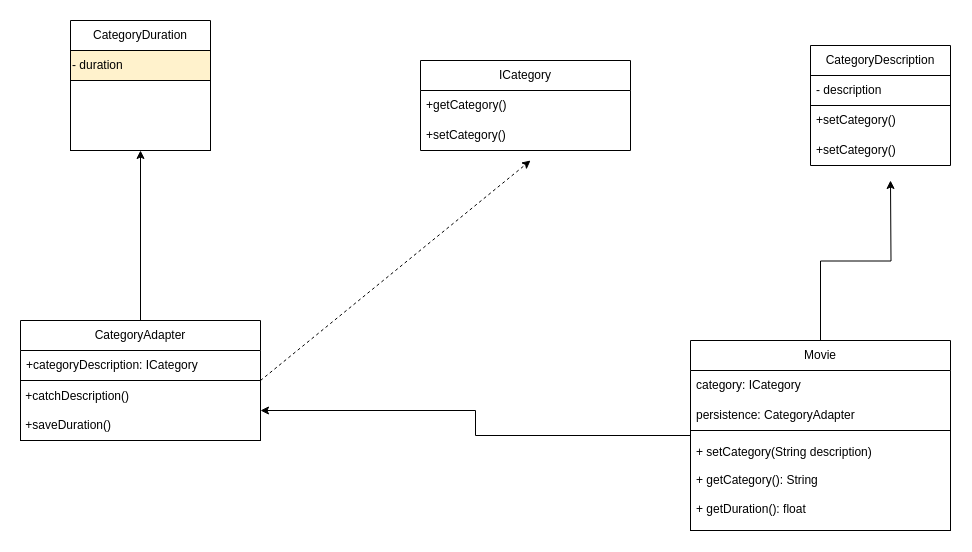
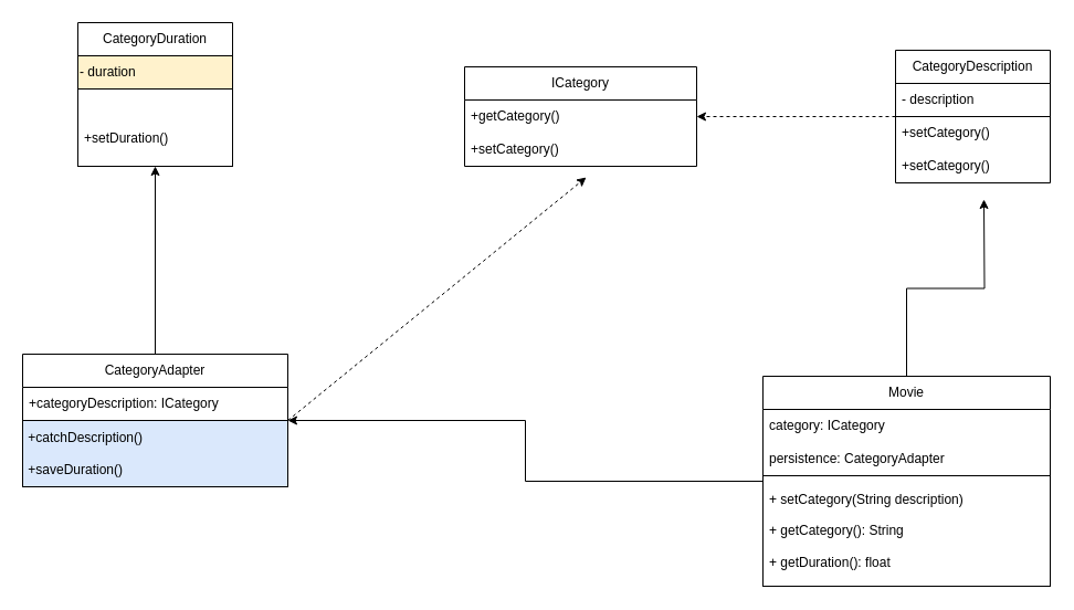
+ <mxCell id="14" style="edgeStyle=orthogonalEdgeStyle;rounded=0;orthogonalLoop=1;jettySize=auto;html=1;dashed=1;" edge="1" parent="1" source="15" target="3"><mxGeometry relative="1" as="geometry" /></mxCell>
+ <mxCell id="13" value="+setDuration()" style="text;strokeColor=none;fillColor=none;align=left;verticalAlign=middle;spacingLeft=4;spacingRight=4;overflow=hidden;points=[[0,0.5],[1,0.5]];portConstraint=eastwest;rotatable=0;whiteSpace=wrap;html=1;" vertex="1" parent="1"><mxGeometry x="70" y="110" width="140" height="30" as="geometry" /></mxCell>
- <mxCell id="8" value="&amp;nbsp;+catchDescription()&lt;div&gt;&lt;br&gt;&lt;/div&gt;&lt;div&gt;&amp;nbsp;+saveDuration()&lt;/div&gt;" style="rounded=0;whiteSpace=wrap;html=1;align=left;" vertex="1" parent="6"><mxGeometry y="60" width="240" height="60" as="geometry" /></mxCell>
+ <mxCell id="8" value="&amp;nbsp;+catchDescription()&lt;div&gt;&lt;br&gt;&lt;/div&gt;&lt;div&gt;&amp;nbsp;+saveDuration()&lt;/div&gt;" style="rounded=0;whiteSpace=wrap;html=1;align=left;fillColor=#dae8fc;" vertex="1" parent="6"><mxGeometry y="60" width="240" height="60" as="geometry" /></mxCell>
- <mxCell id="19" style="edgeStyle=orthogonalEdgeStyle;rounded=0;orthogonalLoop=1;jettySize=auto;html=1;" edge="1" parent="1" source="21" target="8"><mxGeometry relative="1" as="geometry" /></mxCell>
+ <mxCell id="19" style="edgeStyle=orthogonalEdgeStyle;rounded=0;orthogonalLoop=1;jettySize=auto;html=1;entryX=1;entryY=0.5;entryDx=0;entryDy=0;" edge="1" parent="1" source="21" target="6"><mxGeometry relative="1" as="geometry" /></mxCell>
